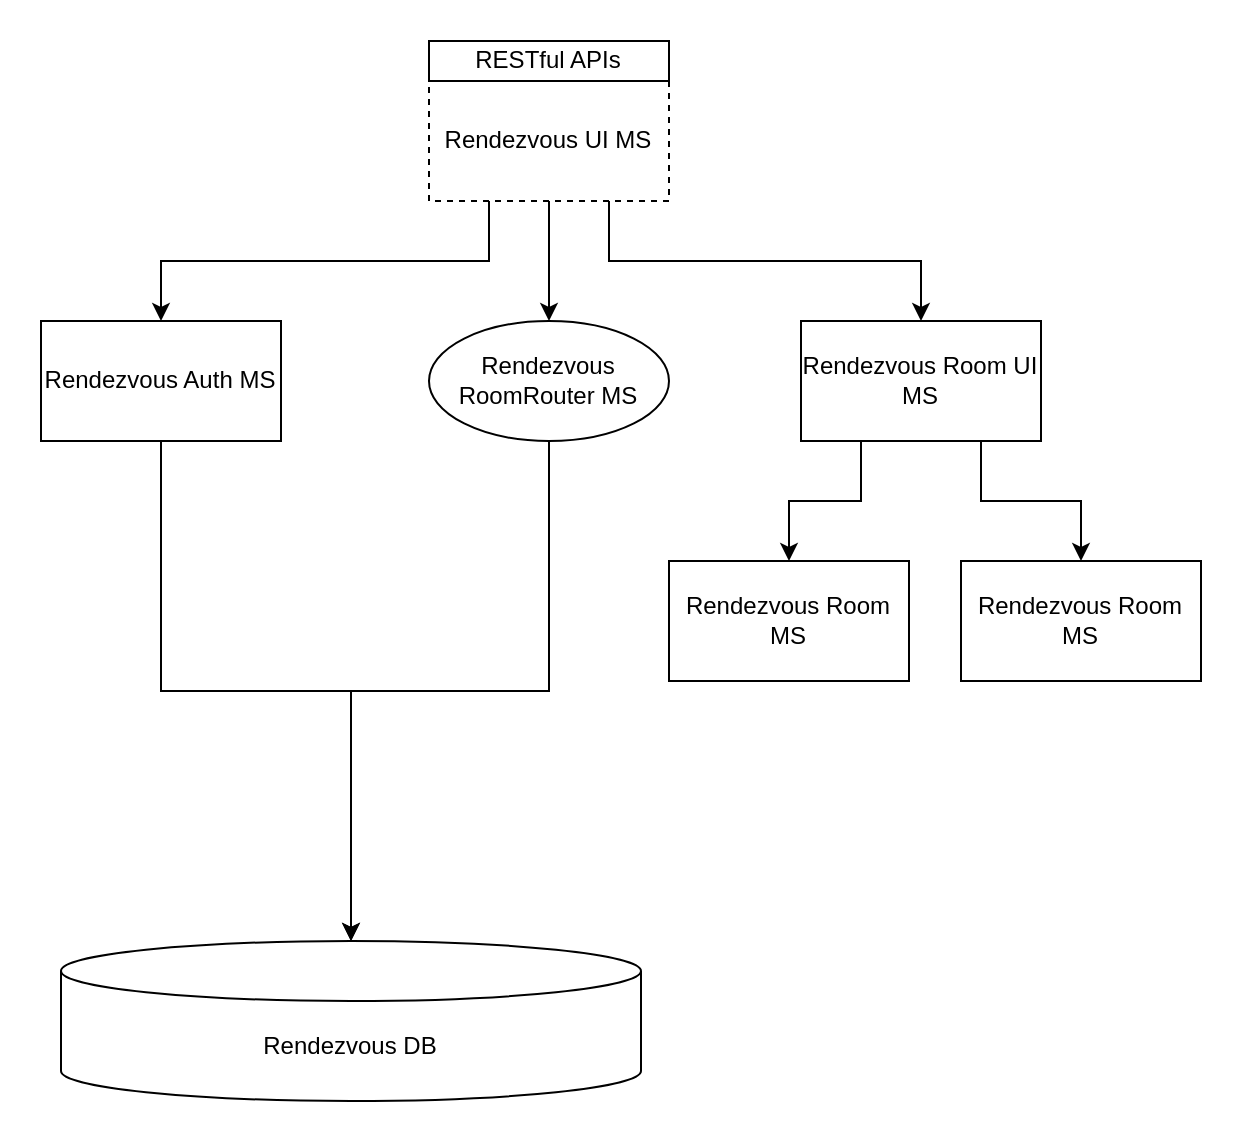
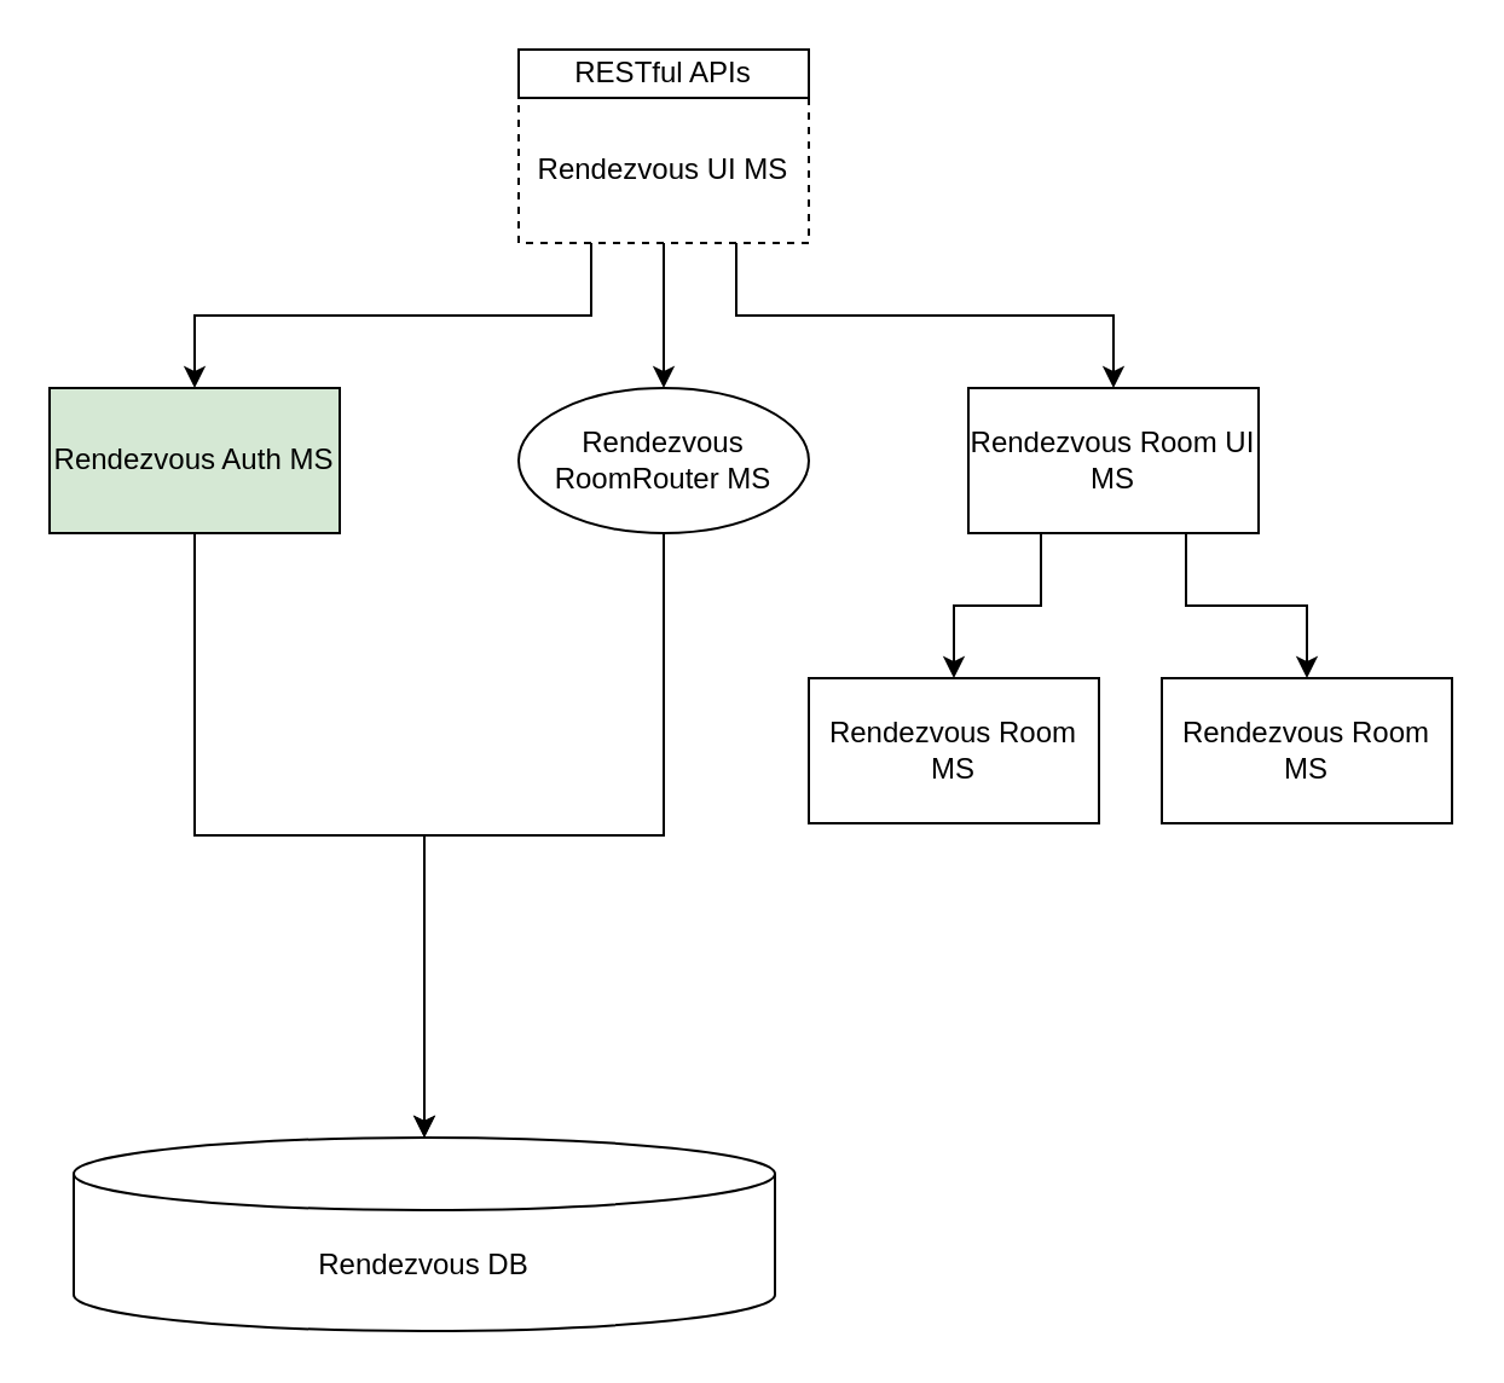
- <mxCell id="8" value="Rendezvous Auth MS" style="rounded=0;whiteSpace=wrap;html=1;" vertex="1" parent="1"><mxGeometry x="20" y="160" width="120" height="60" as="geometry" /></mxCell>
+ <mxCell id="8" value="Rendezvous Auth MS" style="rounded=0;whiteSpace=wrap;html=1;fillColor=#d5e8d4;" vertex="1" parent="1"><mxGeometry x="20" y="160" width="120" height="60" as="geometry" /></mxCell>
